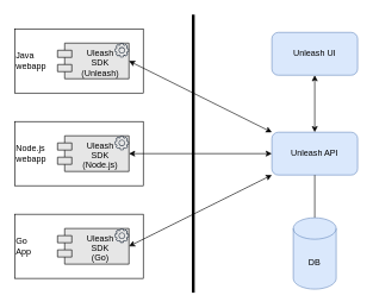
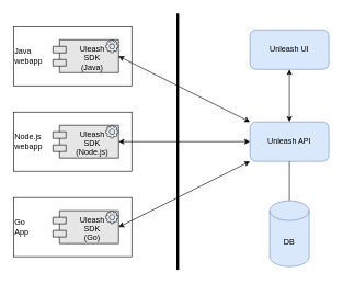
- <mxCell id="3" value="Uleash&#10;SDK&#10;(Unleash)&#10;" style="shape=module;align=left;spacingLeft=20;align=center;verticalAlign=top;fillColor=#E6E6E6;" parent="1" vertex="1"><mxGeometry x="80" y="60" width="100" height="50" as="geometry" /></mxCell>
+ <mxCell id="3" value="Uleash&#10;SDK&#10;(Java)&#10;" style="shape=module;align=left;spacingLeft=20;align=center;verticalAlign=top;fillColor=#E6E6E6;" parent="1" vertex="1"><mxGeometry x="80" y="60" width="100" height="50" as="geometry" /></mxCell>
